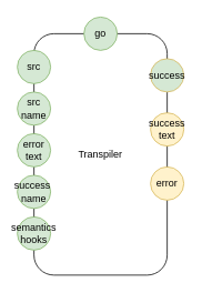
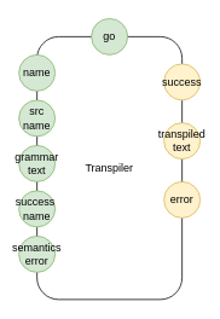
- <mxCell id="3" value="src" style="ellipse;whiteSpace=wrap;html=1;aspect=fixed;fillColor=#d5e8d4;strokeColor=#82b366;" vertex="1" parent="1"><mxGeometry x="20" y="60" width="40" height="40" as="geometry" /></mxCell>
+ <mxCell id="3" value="name" style="ellipse;whiteSpace=wrap;html=1;aspect=fixed;fillColor=#d5e8d4;strokeColor=#82b366;" vertex="1" parent="1"><mxGeometry x="20" y="60" width="40" height="40" as="geometry" /></mxCell>
- <mxCell id="11" value="success" style="ellipse;whiteSpace=wrap;html=1;aspect=fixed;fillColor=#d5e8d4;strokeColor=#d6b656;" vertex="1" parent="1"><mxGeometry x="180" y="70" width="40" height="40" as="geometry" /></mxCell>
+ <mxCell id="11" value="success" style="ellipse;whiteSpace=wrap;html=1;aspect=fixed;fillColor=#fff2cc;strokeColor=#d6b656;" vertex="1" parent="1"><mxGeometry x="180" y="70" width="40" height="40" as="geometry" /></mxCell>
- <mxCell id="4" value="success&lt;br&gt;text" style="ellipse;whiteSpace=wrap;html=1;aspect=fixed;fillColor=#fff2cc;strokeColor=#d6b656;" vertex="1" parent="1"><mxGeometry x="180" y="135" width="40" height="40" as="geometry" /></mxCell>
+ <mxCell id="4" value="transpiled&lt;br&gt;text" style="ellipse;whiteSpace=wrap;html=1;aspect=fixed;fillColor=#fff2cc;strokeColor=#d6b656;" vertex="1" parent="1"><mxGeometry x="180" y="135" width="40" height="40" as="geometry" /></mxCell>
- <mxCell id="5" value="error&lt;br&gt;text" style="ellipse;whiteSpace=wrap;html=1;aspect=fixed;fillColor=#d5e8d4;strokeColor=#82b366;" vertex="1" parent="1"><mxGeometry x="20" y="160" width="40" height="40" as="geometry" /></mxCell>
+ <mxCell id="5" value="grammar&lt;br&gt;text" style="ellipse;whiteSpace=wrap;html=1;aspect=fixed;fillColor=#d5e8d4;strokeColor=#82b366;" vertex="1" parent="1"><mxGeometry x="20" y="160" width="40" height="40" as="geometry" /></mxCell>
- <mxCell id="9" value="semantics&lt;br&gt;hooks" style="ellipse;whiteSpace=wrap;html=1;aspect=fixed;fillColor=#d5e8d4;strokeColor=#82b366;" vertex="1" parent="1"><mxGeometry x="20" y="260" width="40" height="40" as="geometry" /></mxCell>
+ <mxCell id="9" value="semantics&lt;br&gt;error" style="ellipse;whiteSpace=wrap;html=1;aspect=fixed;fillColor=#d5e8d4;strokeColor=#82b366;" vertex="1" parent="1"><mxGeometry x="20" y="260" width="40" height="40" as="geometry" /></mxCell>
